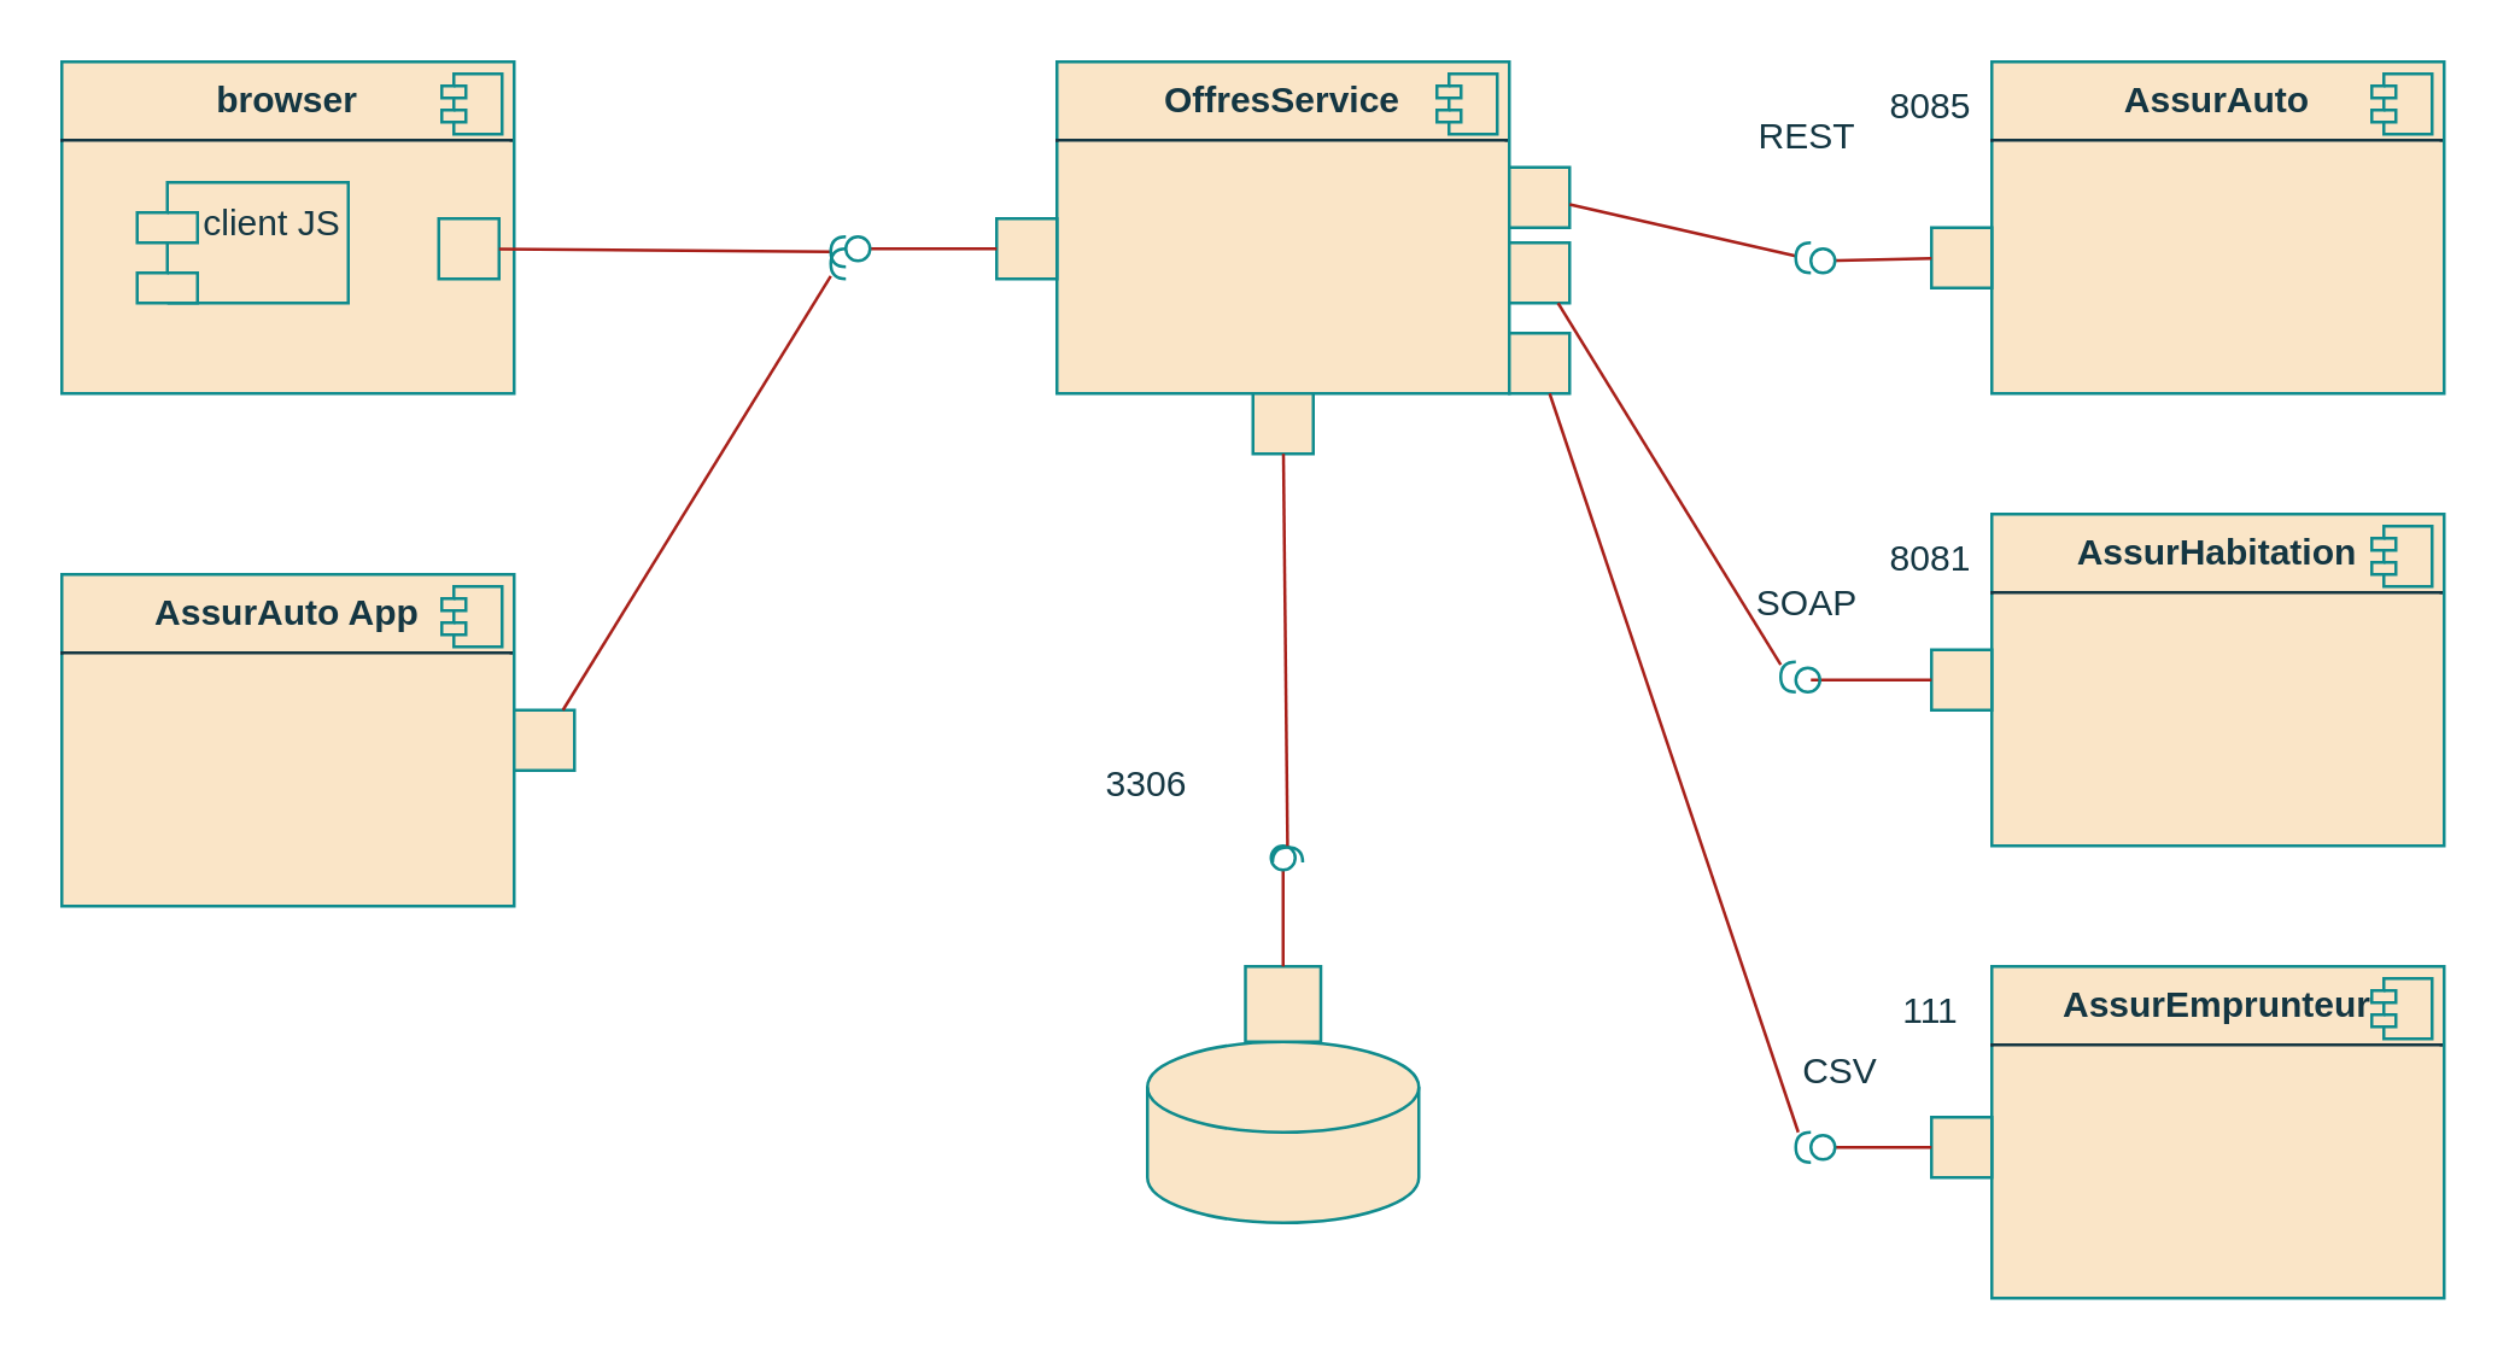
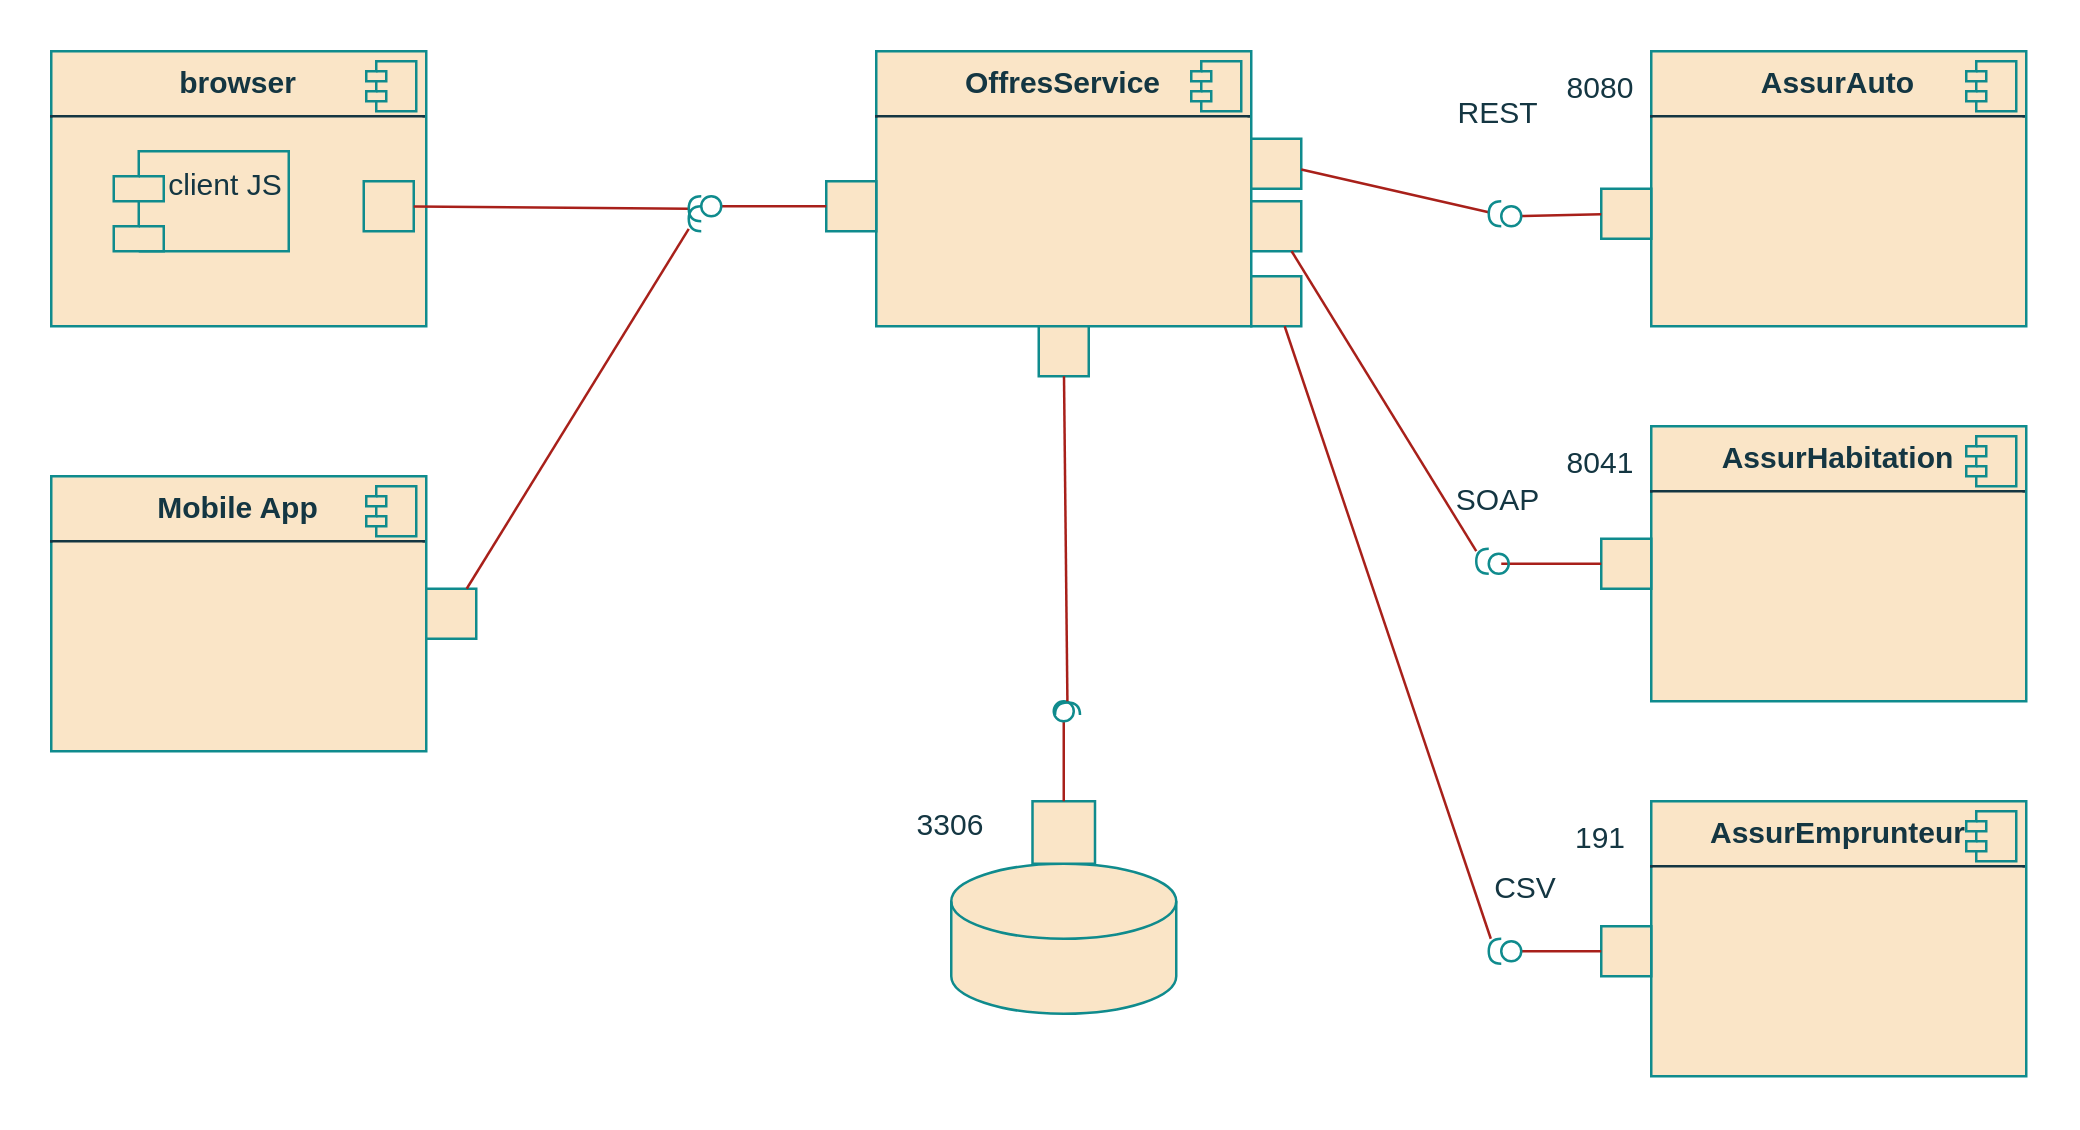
- <mxCell id="56" value="8085" style="text;html=1;whiteSpace=wrap;strokeColor=none;fillColor=none;align=center;verticalAlign=middle;rounded=0;fontColor=#143642;" vertex="1" parent="1"><mxGeometry x="610" y="20" width="60" height="30" as="geometry" /></mxCell>
+ <mxCell id="56" value="8080" style="text;html=1;whiteSpace=wrap;strokeColor=none;fillColor=none;align=center;verticalAlign=middle;rounded=0;fontColor=#143642;" vertex="1" parent="1"><mxGeometry x="610" y="20" width="60" height="30" as="geometry" /></mxCell>
- <mxCell id="55" value="8081" style="text;html=1;whiteSpace=wrap;strokeColor=none;fillColor=none;align=center;verticalAlign=middle;rounded=0;fontColor=#143642;" vertex="1" parent="1"><mxGeometry x="610" y="170" width="60" height="30" as="geometry" /></mxCell>
+ <mxCell id="55" value="8041" style="text;html=1;whiteSpace=wrap;strokeColor=none;fillColor=none;align=center;verticalAlign=middle;rounded=0;fontColor=#143642;" vertex="1" parent="1"><mxGeometry x="610" y="170" width="60" height="30" as="geometry" /></mxCell>
- <mxCell id="4" value="&lt;p style=&quot;margin:0px;margin-top:6px;text-align:center;&quot;&gt;&lt;b&gt;AssurAuto App&lt;/b&gt;&lt;/p&gt;&lt;hr size=&quot;1&quot; style=&quot;border-style:solid;&quot;&gt;&lt;p style=&quot;margin:0px;margin-left:8px;&quot;&gt;&lt;br&gt;&lt;/p&gt;" style="align=left;overflow=fill;html=1;dropTarget=0;whiteSpace=wrap;strokeColor=#0F8B8D;fontColor=#143642;fillColor=#FAE5C7;" vertex="1" parent="1"><mxGeometry x="20" y="190" width="150" height="110" as="geometry" /></mxCell>
+ <mxCell id="4" value="&lt;p style=&quot;margin:0px;margin-top:6px;text-align:center;&quot;&gt;&lt;b&gt;Mobile App&lt;/b&gt;&lt;/p&gt;&lt;hr size=&quot;1&quot; style=&quot;border-style:solid;&quot;&gt;&lt;p style=&quot;margin:0px;margin-left:8px;&quot;&gt;&lt;br&gt;&lt;/p&gt;" style="align=left;overflow=fill;html=1;dropTarget=0;whiteSpace=wrap;strokeColor=#0F8B8D;fontColor=#143642;fillColor=#FAE5C7;" vertex="1" parent="1"><mxGeometry x="20" y="190" width="150" height="110" as="geometry" /></mxCell>
- <mxCell id="53" value="3306" style="text;html=1;whiteSpace=wrap;strokeColor=none;fillColor=none;align=center;verticalAlign=middle;rounded=0;fontColor=#143642;" vertex="1" parent="1"><mxGeometry x="350" y="245" width="60" height="30" as="geometry" /></mxCell>
+ <mxCell id="53" value="3306" style="text;html=1;whiteSpace=wrap;strokeColor=none;fillColor=none;align=center;verticalAlign=middle;rounded=0;fontColor=#143642;" vertex="1" parent="1"><mxGeometry x="350" y="315" width="60" height="30" as="geometry" /></mxCell>
- <mxCell id="54" value="111" style="text;html=1;whiteSpace=wrap;strokeColor=none;fillColor=none;align=center;verticalAlign=middle;rounded=0;fontColor=#143642;" vertex="1" parent="1"><mxGeometry x="610" y="320" width="60" height="30" as="geometry" /></mxCell>
+ <mxCell id="54" value="191" style="text;html=1;whiteSpace=wrap;strokeColor=none;fillColor=none;align=center;verticalAlign=middle;rounded=0;fontColor=#143642;" vertex="1" parent="1"><mxGeometry x="610" y="320" width="60" height="30" as="geometry" /></mxCell>
